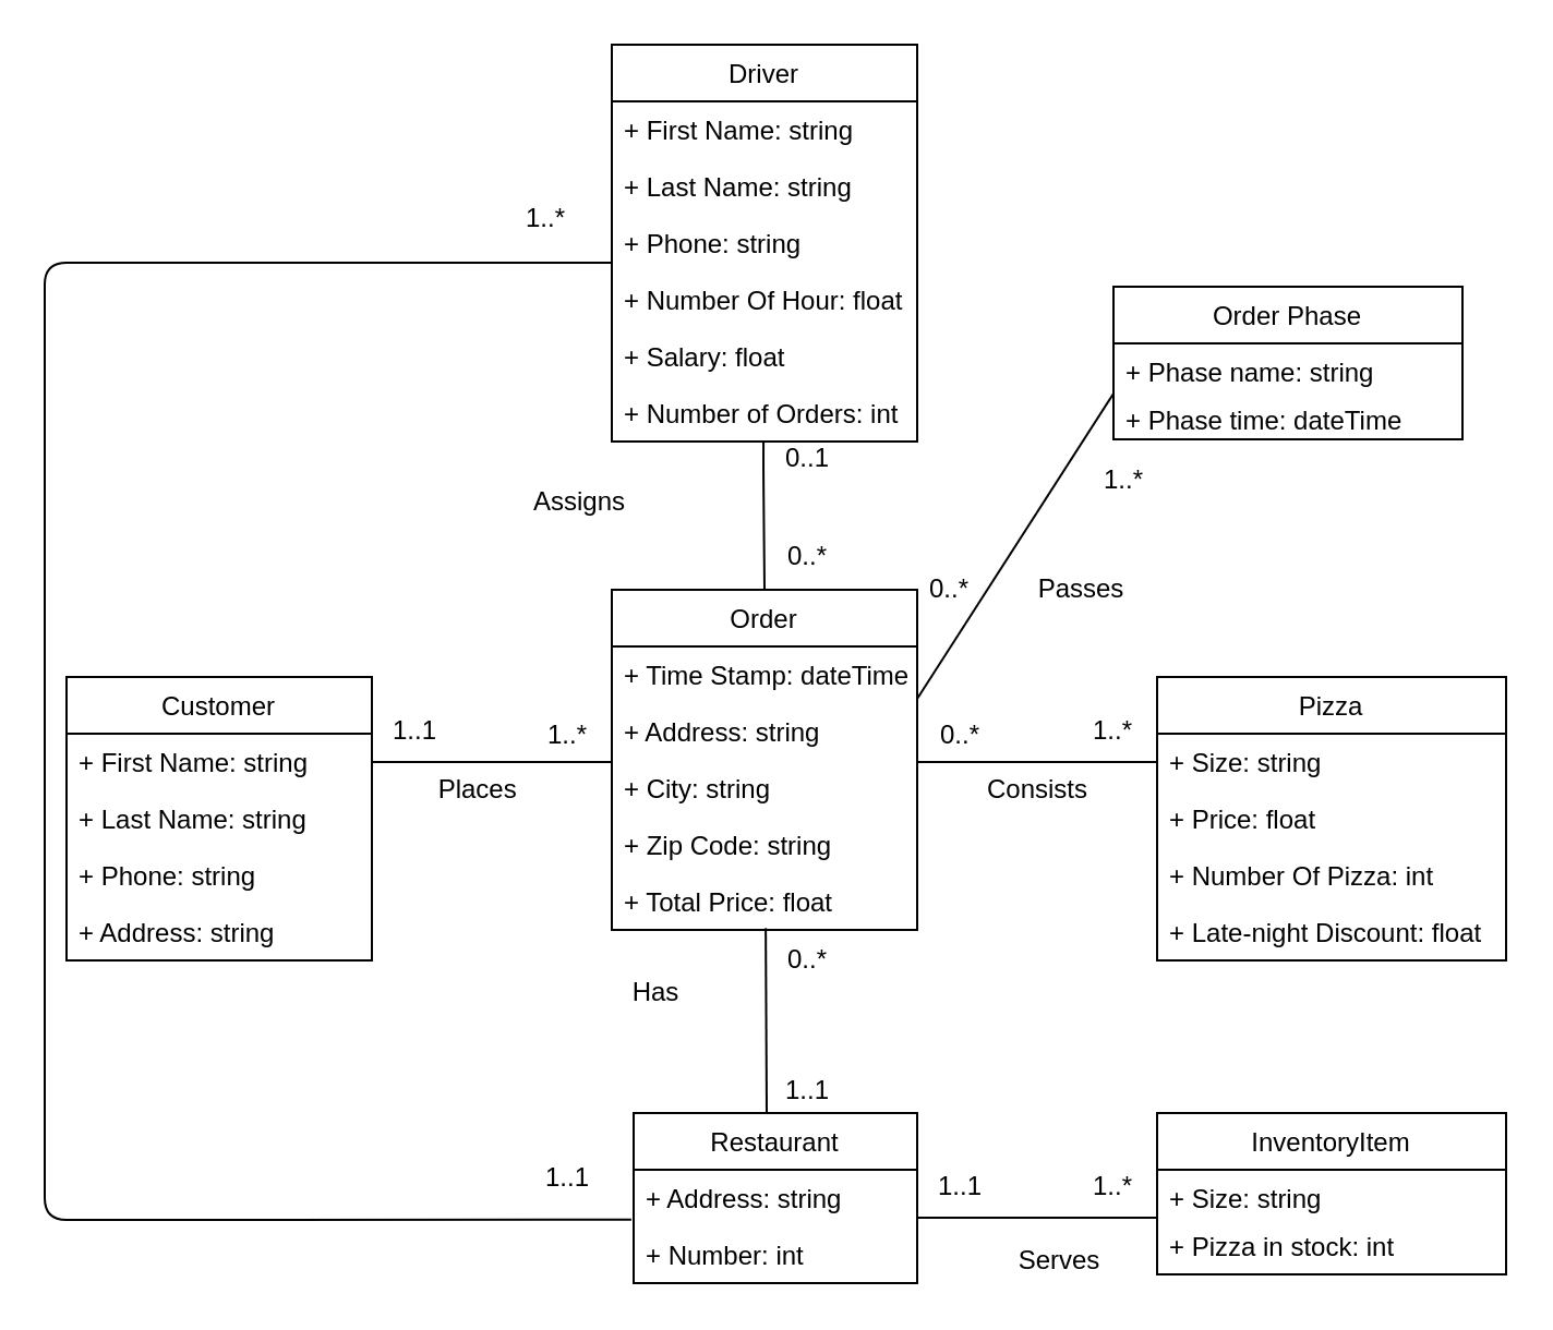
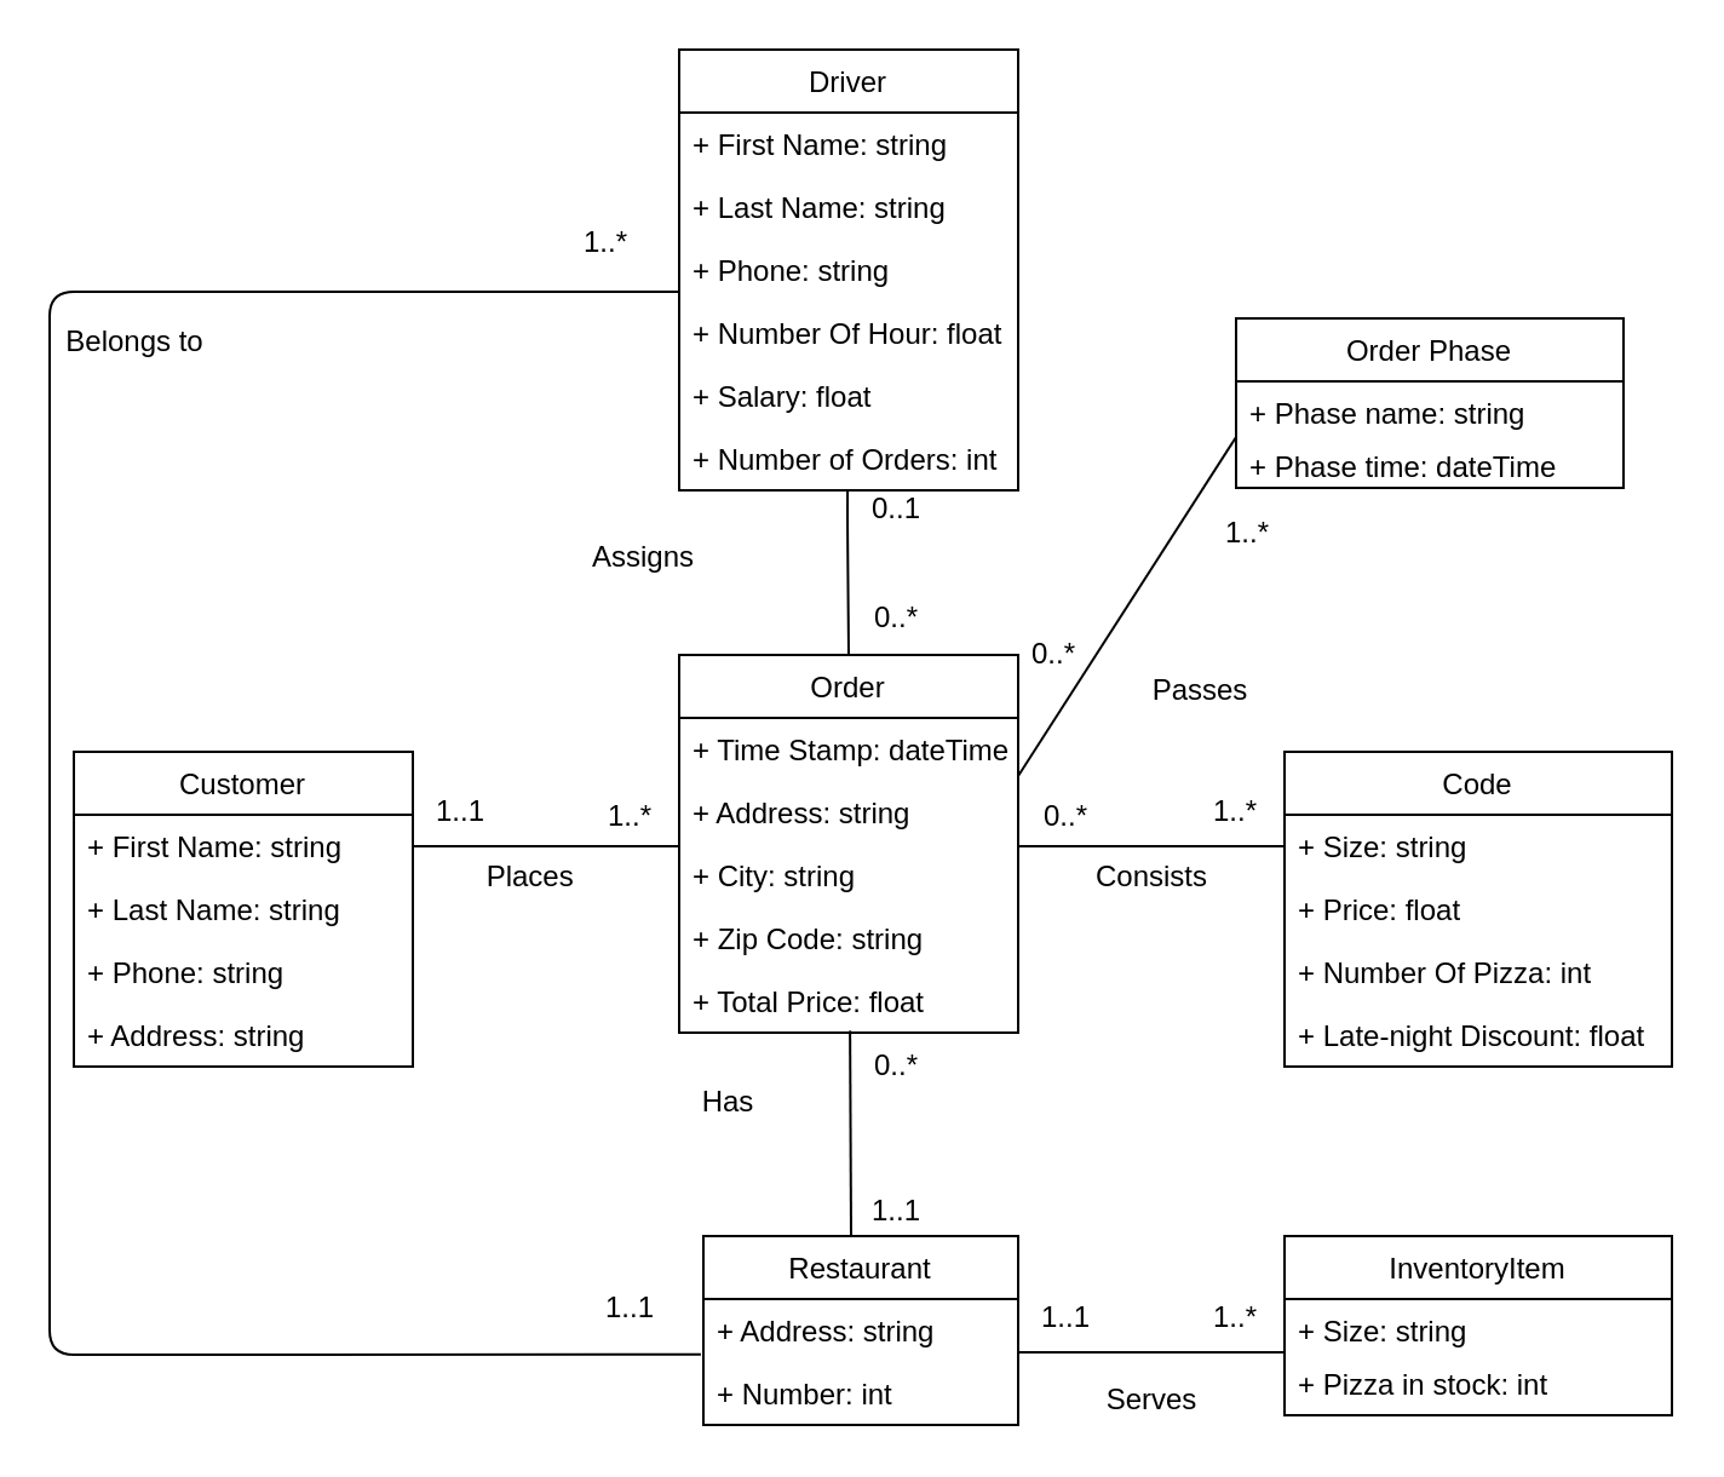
+ <mxCell id="61" value="Belongs to" style="text;html=1;align=center;verticalAlign=middle;resizable=0;points=[];autosize=1;strokeColor=none;fillColor=none;" vertex="1" parent="1"><mxGeometry x="20" y="131" width="70" height="20" as="geometry" /></mxCell>
- <mxCell id="57" value="Passes" style="text;html=1;align=center;verticalAlign=middle;resizable=0;points=[];autosize=1;strokeColor=none;fillColor=none;" vertex="1" parent="1"><mxGeometry x="470" y="260" width="50" height="20" as="geometry" /></mxCell>
+ <mxCell id="57" value="Passes" style="text;html=1;align=center;verticalAlign=middle;resizable=0;points=[];autosize=1;strokeColor=none;fillColor=none;" vertex="1" parent="1"><mxGeometry x="470" y="275" width="50" height="20" as="geometry" /></mxCell>
- <mxCell id="34" value="Pizza" style="swimlane;fontStyle=0;childLayout=stackLayout;horizontal=1;startSize=26;fillColor=none;horizontalStack=0;resizeParent=1;resizeParentMax=0;resizeLast=0;collapsible=1;marginBottom=0;" parent="1" vertex="1"><mxGeometry x="530" y="310" width="160" height="130" as="geometry" /></mxCell>
+ <mxCell id="34" value="Code" style="swimlane;fontStyle=0;childLayout=stackLayout;horizontal=1;startSize=26;fillColor=none;horizontalStack=0;resizeParent=1;resizeParentMax=0;resizeLast=0;collapsible=1;marginBottom=0;" parent="1" vertex="1"><mxGeometry x="530" y="310" width="160" height="130" as="geometry" /></mxCell>
- <mxCell id="50" value="Serves" style="text;html=1;align=center;verticalAlign=middle;resizable=0;points=[];autosize=1;strokeColor=none;fillColor=none;" parent="1" vertex="1"><mxGeometry x="460" y="568" width="50" height="20" as="geometry" /></mxCell>
+ <mxCell id="50" value="Serves" style="text;html=1;align=center;verticalAlign=middle;resizable=0;points=[];autosize=1;strokeColor=none;fillColor=none;" parent="1" vertex="1"><mxGeometry x="450" y="568" width="50" height="20" as="geometry" /></mxCell>
